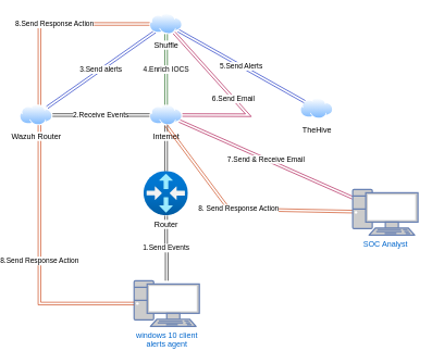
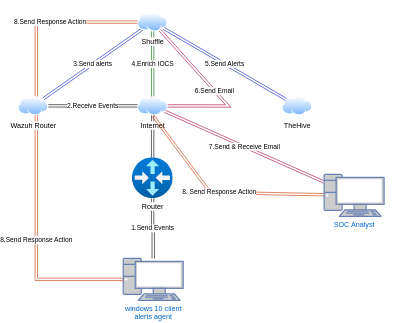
- <mxCell id="13" value="TheHive" style="image;aspect=fixed;perimeter=ellipsePerimeter;html=1;align=center;shadow=0;dashed=0;spacingTop=3;image=img/lib/active_directory/internet_cloud.svg;" vertex="1" parent="1"><mxGeometry x="450" y="150" width="50" height="31.5" as="geometry" /></mxCell>
+ <mxCell id="13" value="TheHive" style="image;aspect=fixed;perimeter=ellipsePerimeter;html=1;align=center;shadow=0;dashed=0;spacingTop=3;image=img/lib/active_directory/internet_cloud.svg;" vertex="1" parent="1"><mxGeometry x="460" y="160" width="50" height="31.5" as="geometry" /></mxCell>
